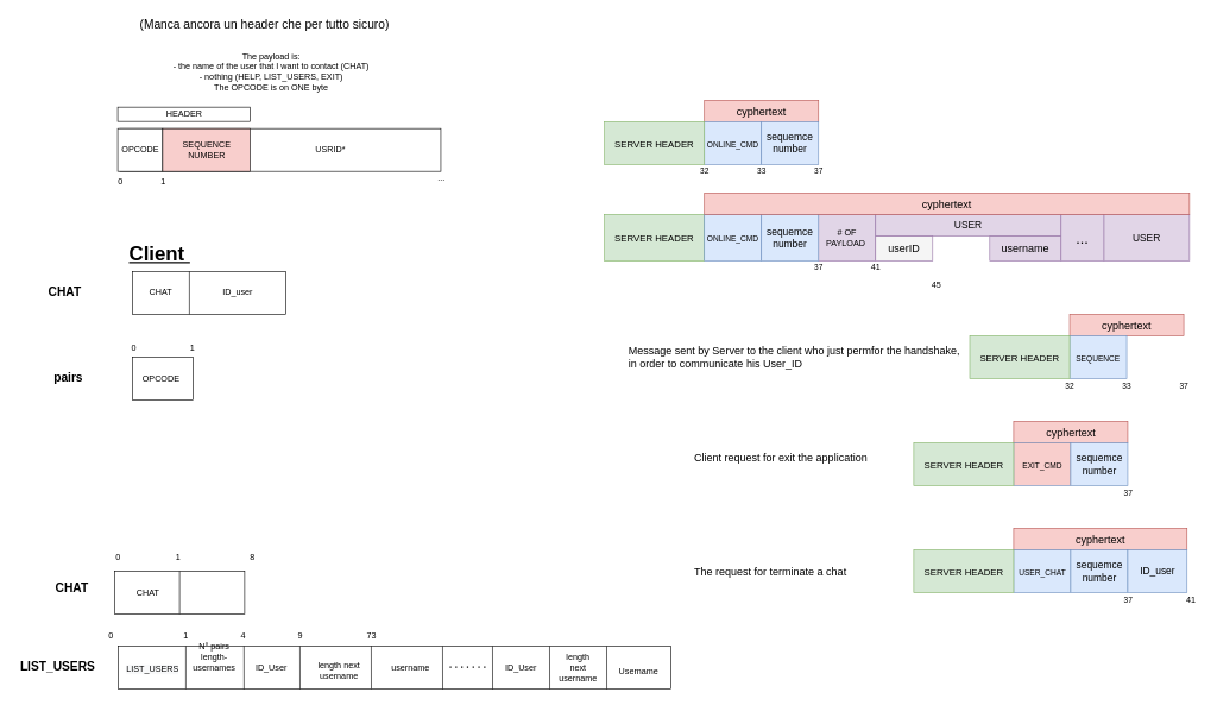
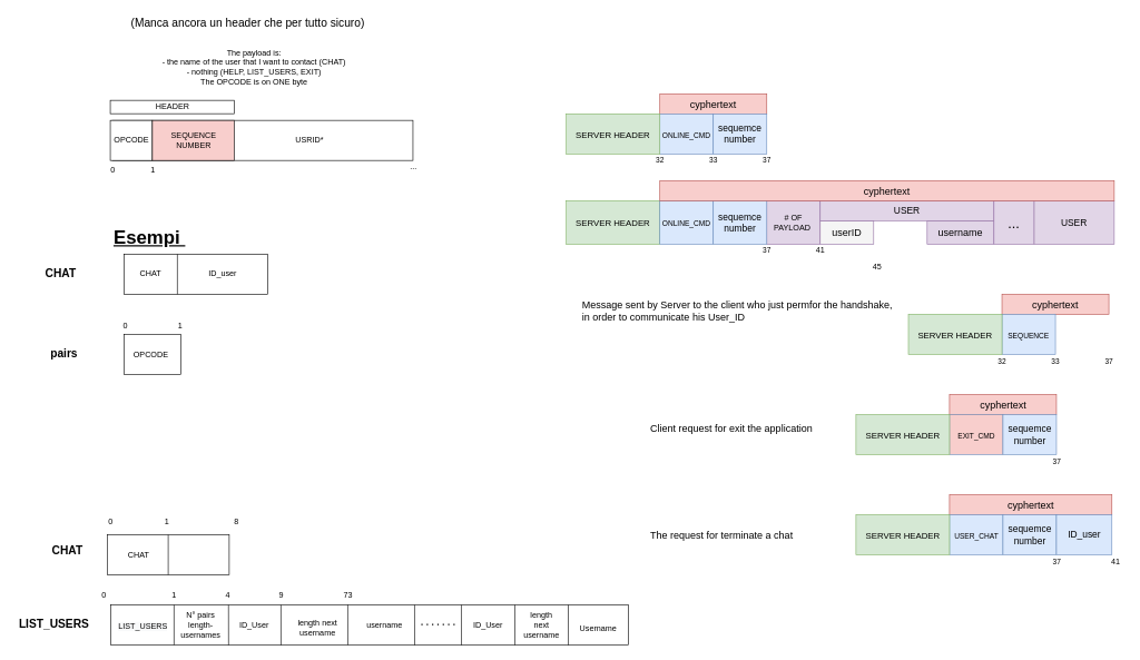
- <mxCell id="13" value="&lt;font size=&quot;1&quot;&gt;&lt;b style=&quot;font-size: 28px&quot;&gt;&lt;u&gt;Client&amp;nbsp;&lt;/u&gt;&lt;/b&gt;&lt;/font&gt;" style="text;html=1;align=center;verticalAlign=middle;resizable=0;points=[];autosize=1;" parent="1" vertex="1"><mxGeometry x="162.5" y="339.7" width="120" height="30" as="geometry" /></mxCell>
+ <mxCell id="13" value="&lt;font size=&quot;1&quot;&gt;&lt;b style=&quot;font-size: 28px&quot;&gt;&lt;u&gt;Esempi&amp;nbsp;&lt;/u&gt;&lt;/b&gt;&lt;/font&gt;" style="text;html=1;align=center;verticalAlign=middle;resizable=0;points=[];autosize=1;" parent="1" vertex="1"><mxGeometry x="162.5" y="339.7" width="120" height="30" as="geometry" /></mxCell>
- <mxCell id="93" value="&lt;span style=&quot;font-size: 15px;&quot;&gt;&lt;font style=&quot;font-size: 15px;&quot;&gt;Message sent by Server to the client who just permfor the handshake, in order to communicate his User_ID&lt;/font&gt;&lt;/span&gt;" style="text;html=1;strokeColor=none;fillColor=none;align=left;verticalAlign=middle;whiteSpace=wrap;rounded=0;fontSize=15;" parent="1" vertex="1"><mxGeometry x="879" y="465" width="473" height="70" as="geometry" /></mxCell>
+ <mxCell id="93" value="&lt;span style=&quot;font-size: 15px;&quot;&gt;&lt;font style=&quot;font-size: 15px;&quot;&gt;Message sent by Server to the client who just permfor the handshake, in order to communicate his User_ID&lt;/font&gt;&lt;/span&gt;" style="text;html=1;strokeColor=none;fillColor=none;align=left;verticalAlign=middle;whiteSpace=wrap;rounded=0;fontSize=15;" parent="1" vertex="1"><mxGeometry x="869" y="430" width="473" height="70" as="geometry" /></mxCell>
- <mxCell id="33" value="N° pairs length-usernames" style="text;html=1;strokeColor=none;fillColor=none;align=center;verticalAlign=middle;whiteSpace=wrap;rounded=0;" parent="1" vertex="1"><mxGeometry x="270" y="910" width="60" height="20" as="geometry" /></mxCell>
+ <mxCell id="33" value="N° pairs length-usernames" style="text;html=1;strokeColor=none;fillColor=none;align=center;verticalAlign=middle;whiteSpace=wrap;rounded=0;" parent="1" vertex="1"><mxGeometry x="270" y="925" width="60" height="20" as="geometry" /></mxCell>
